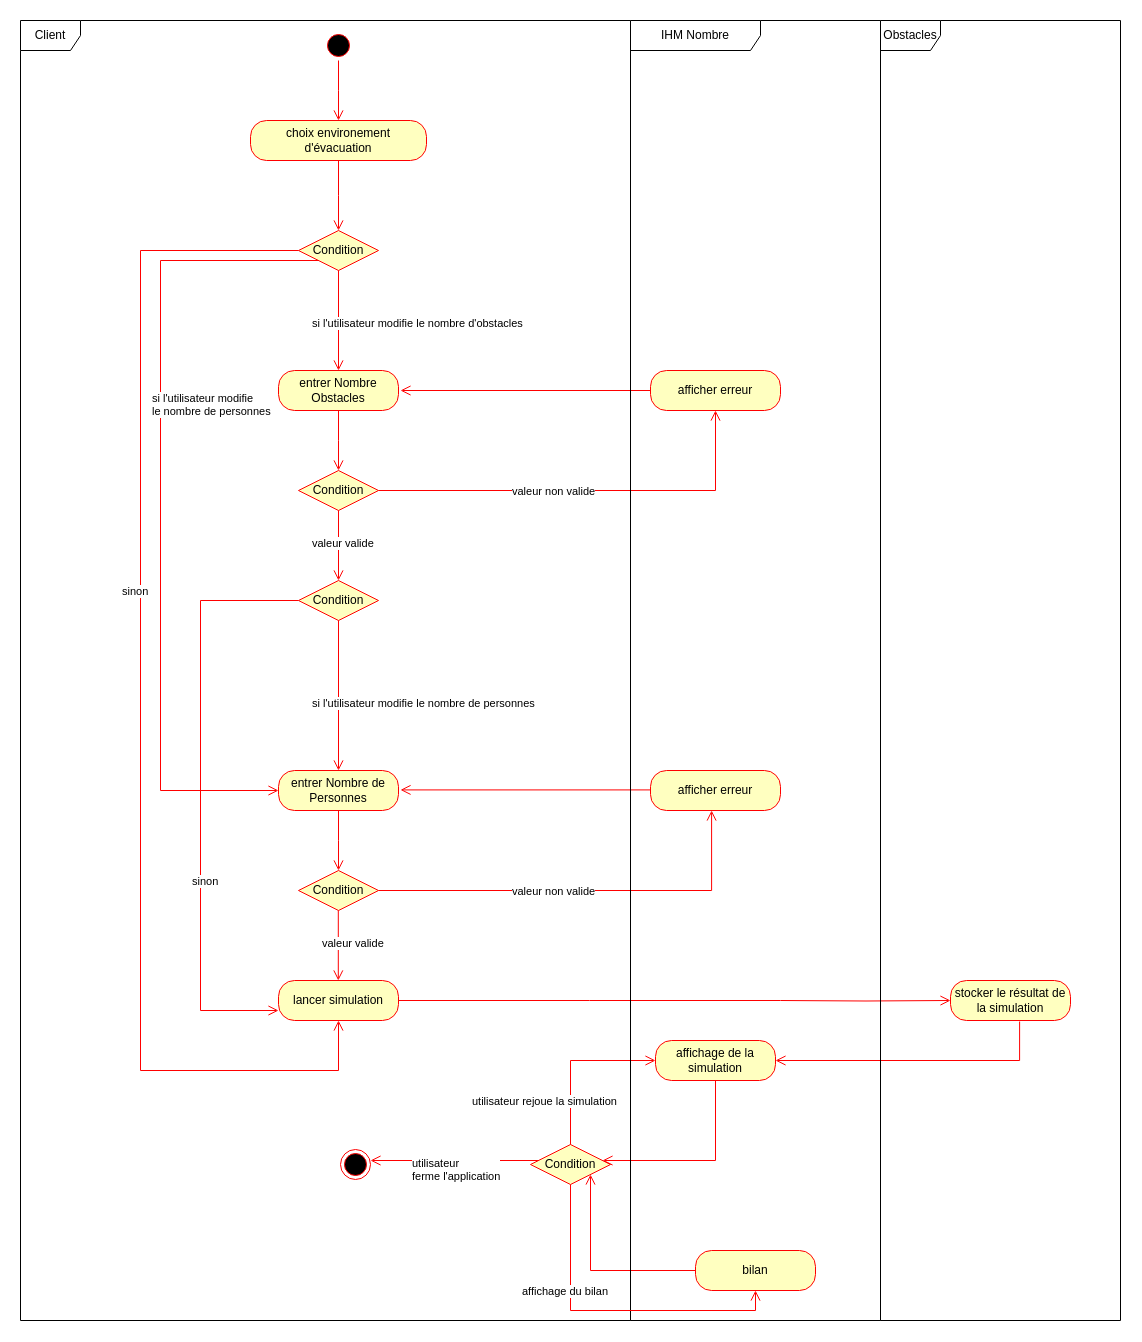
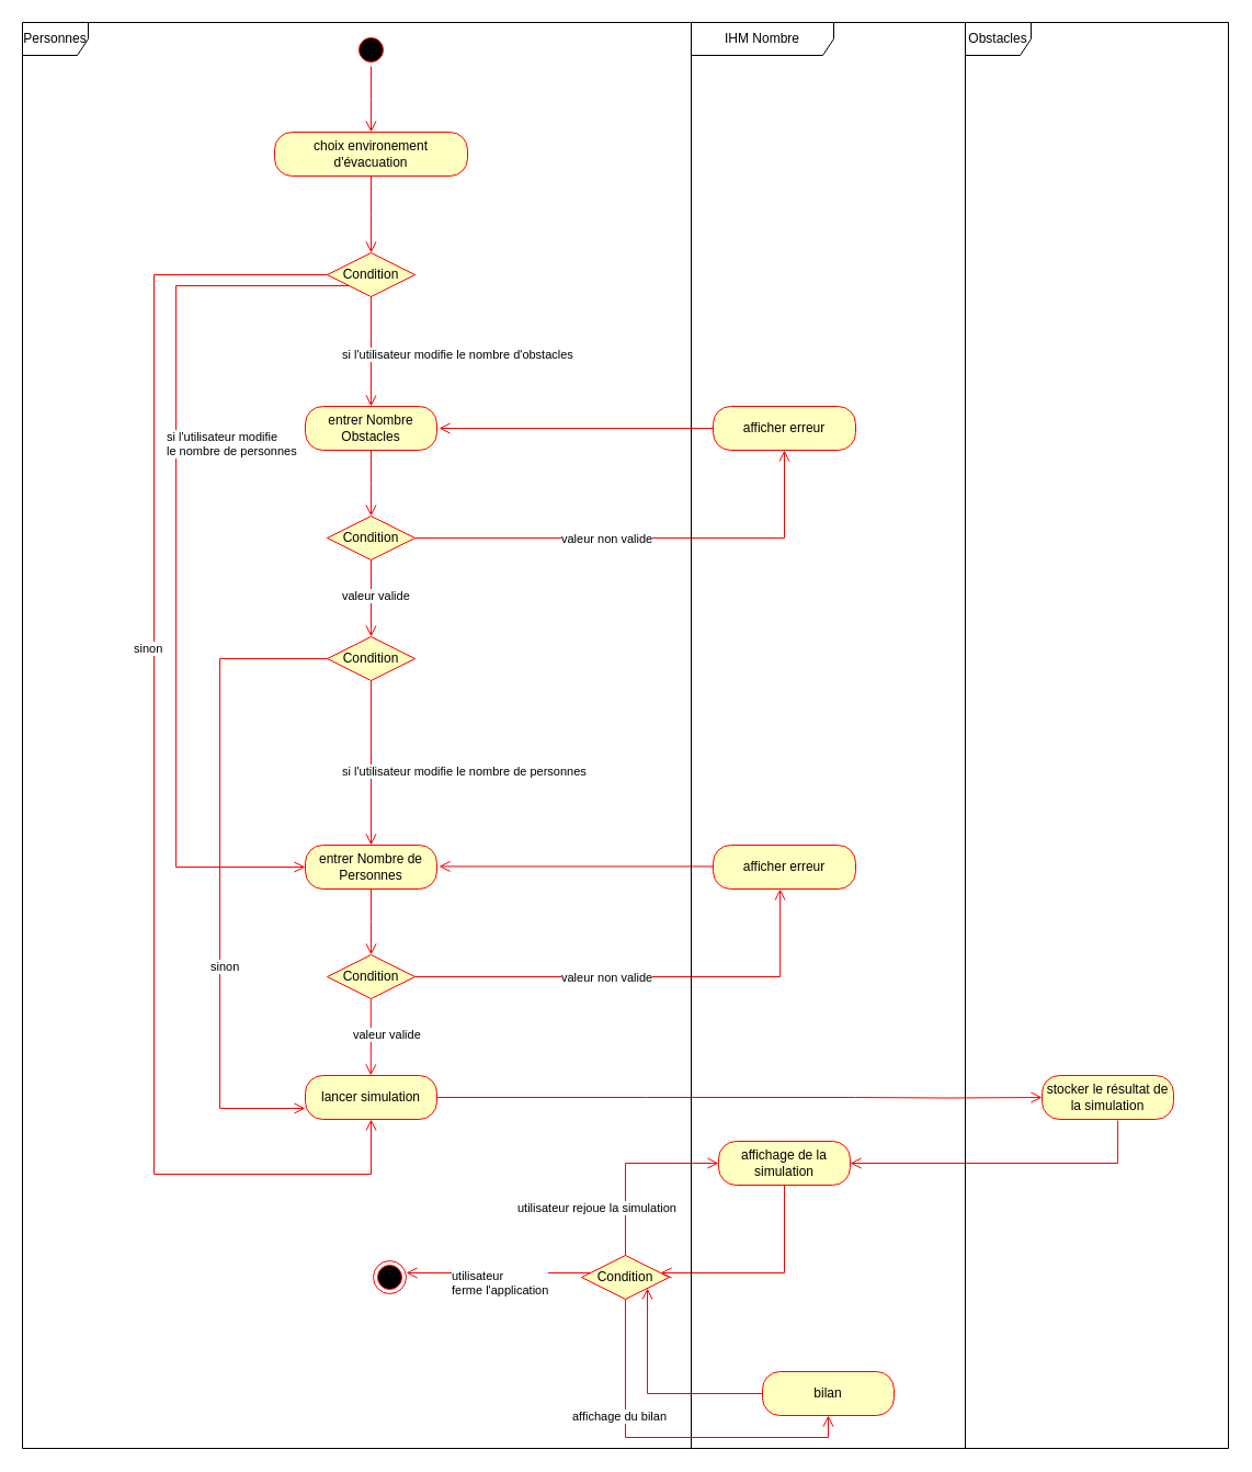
- <mxCell id="36" value="Client" style="shape=umlFrame;whiteSpace=wrap;html=1;" vertex="1" parent="1"><mxGeometry x="20" y="20" width="610" height="1300" as="geometry" /></mxCell>
+ <mxCell id="36" value="Personnes" style="shape=umlFrame;whiteSpace=wrap;html=1;" vertex="1" parent="1"><mxGeometry x="20" y="20" width="610" height="1300" as="geometry" /></mxCell>
